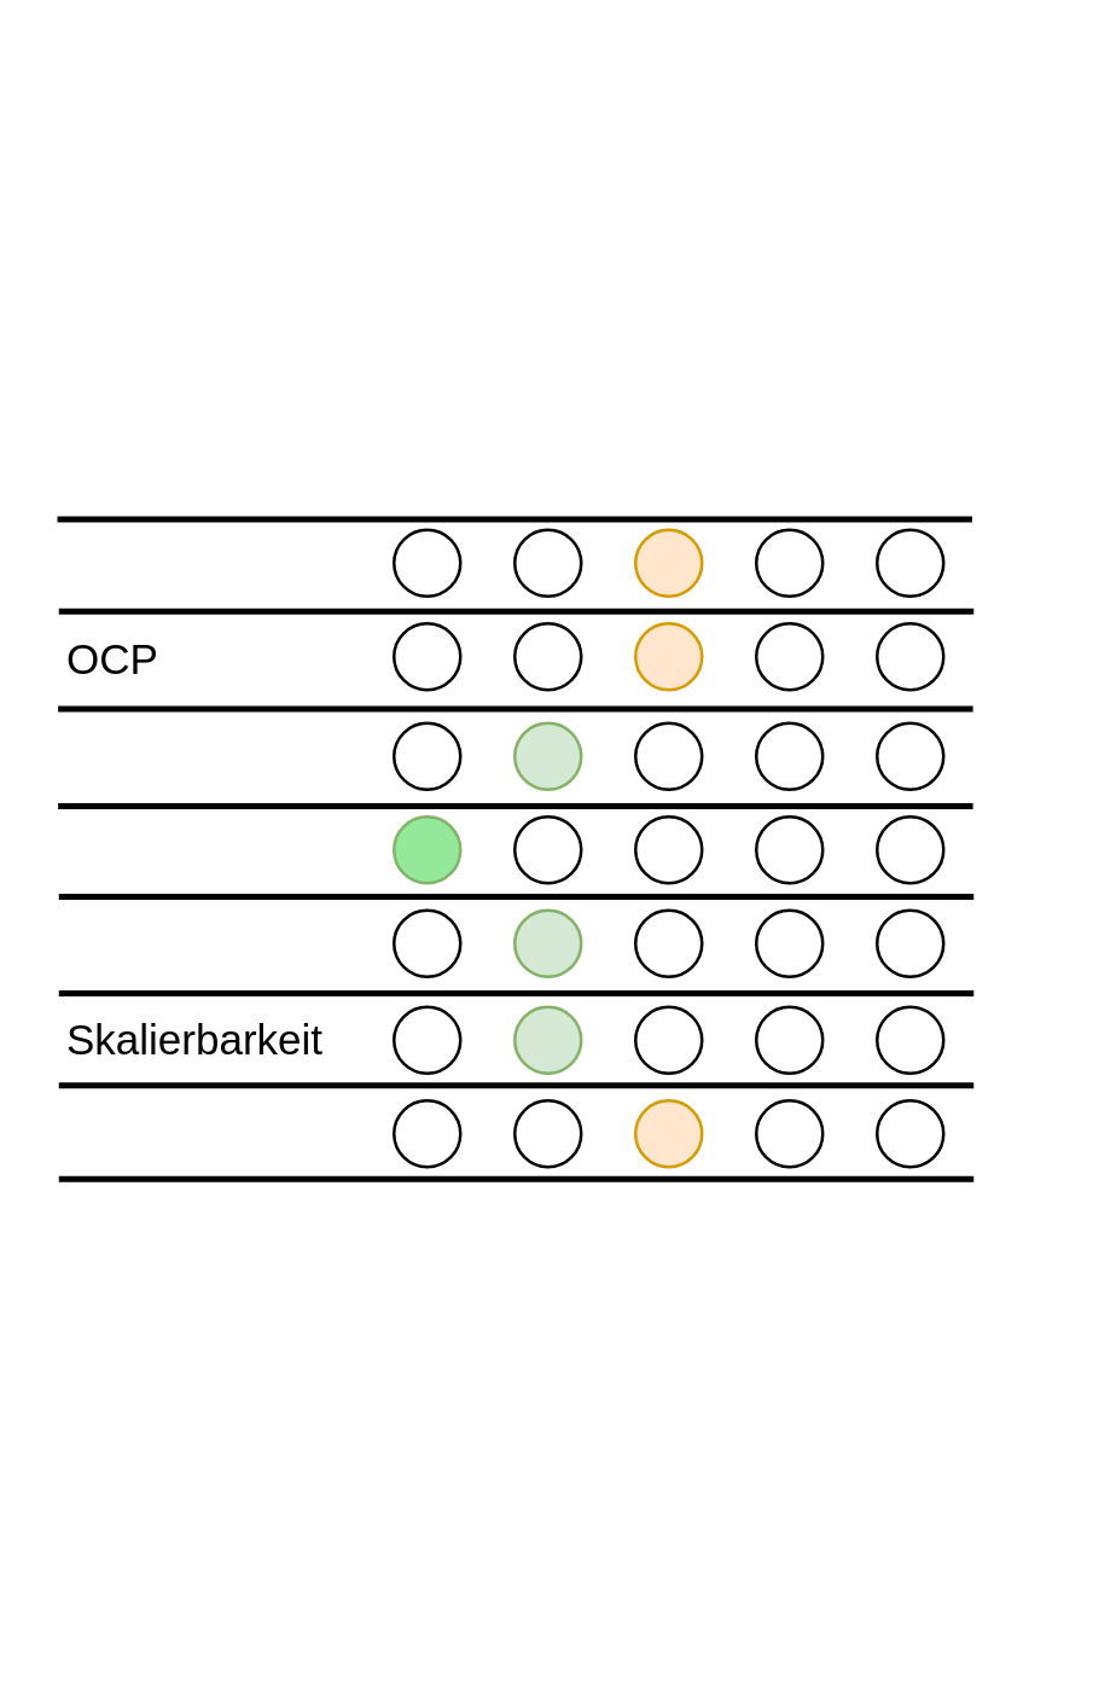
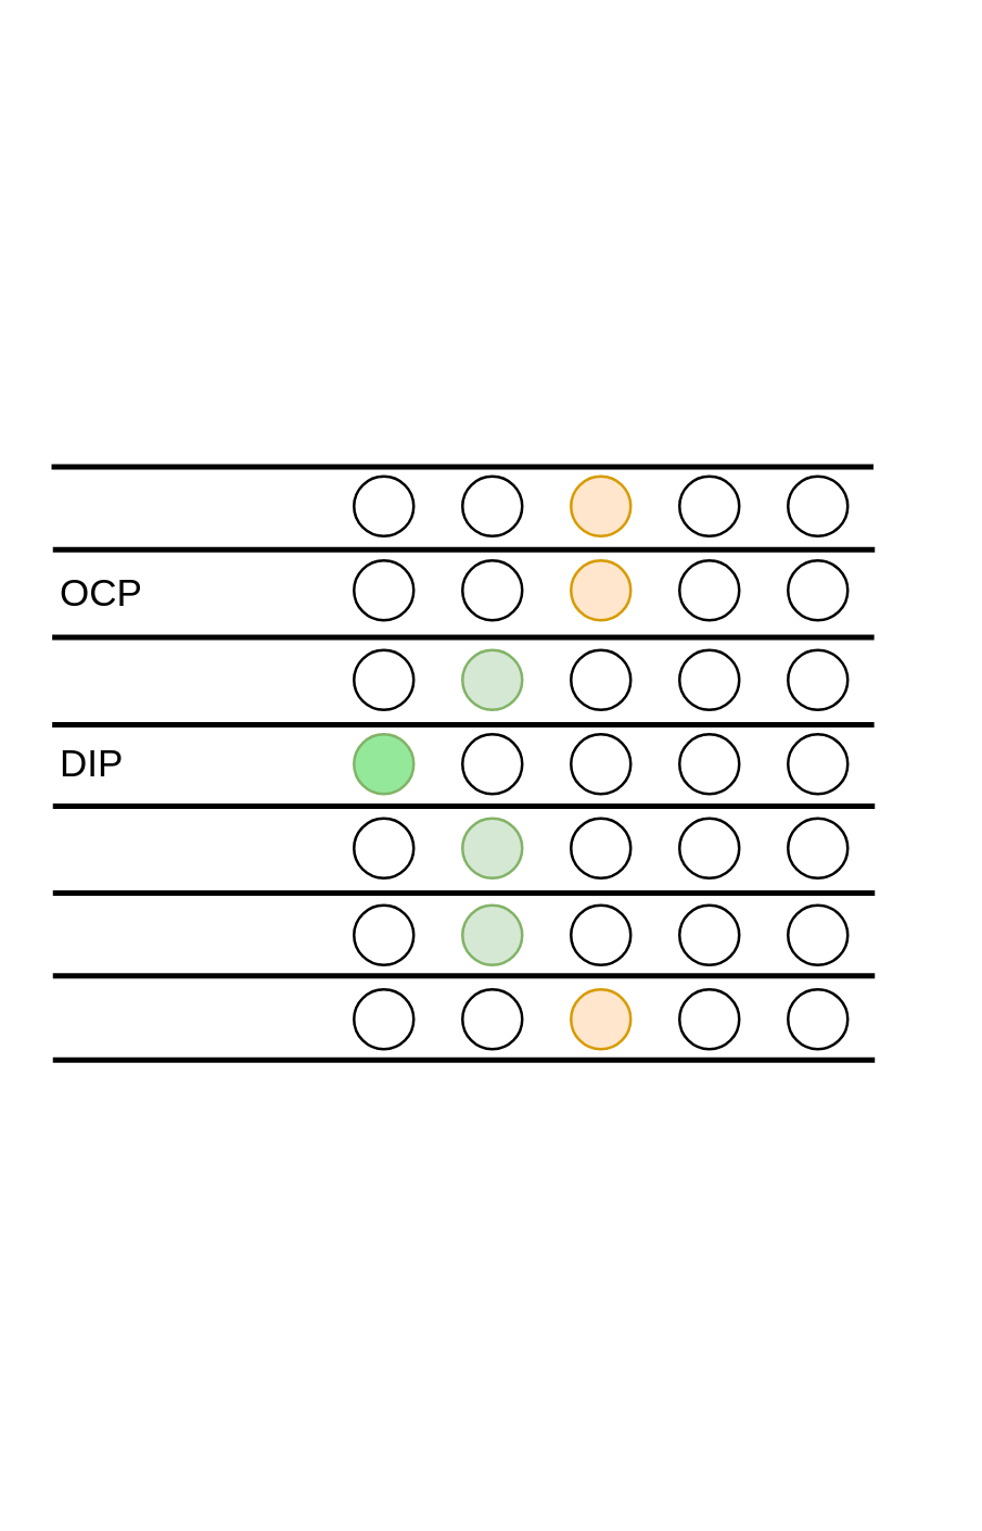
+ <mxCell id="11" value="DIP" style="shape=partialRectangle;html=1;whiteSpace=wrap;connectable=0;fillColor=none;top=0;left=0;bottom=0;right=0;overflow=hidden;pointerEvents=1;fontSize=14;align=left;" parent="10" vertex="1"><mxGeometry width="100" height="32" as="geometry"><mxRectangle width="100" height="32" as="alternateBounds" /></mxGeometry></mxCell>
- <mxCell id="16" value="Skalierbarkeit" style="shape=partialRectangle;html=1;whiteSpace=wrap;connectable=0;fillColor=none;top=0;left=0;bottom=0;right=0;overflow=hidden;pointerEvents=1;fontSize=14;align=left;" parent="15" vertex="1"><mxGeometry width="100" height="30" as="geometry"><mxRectangle width="100" height="30" as="alternateBounds" /></mxGeometry></mxCell>
